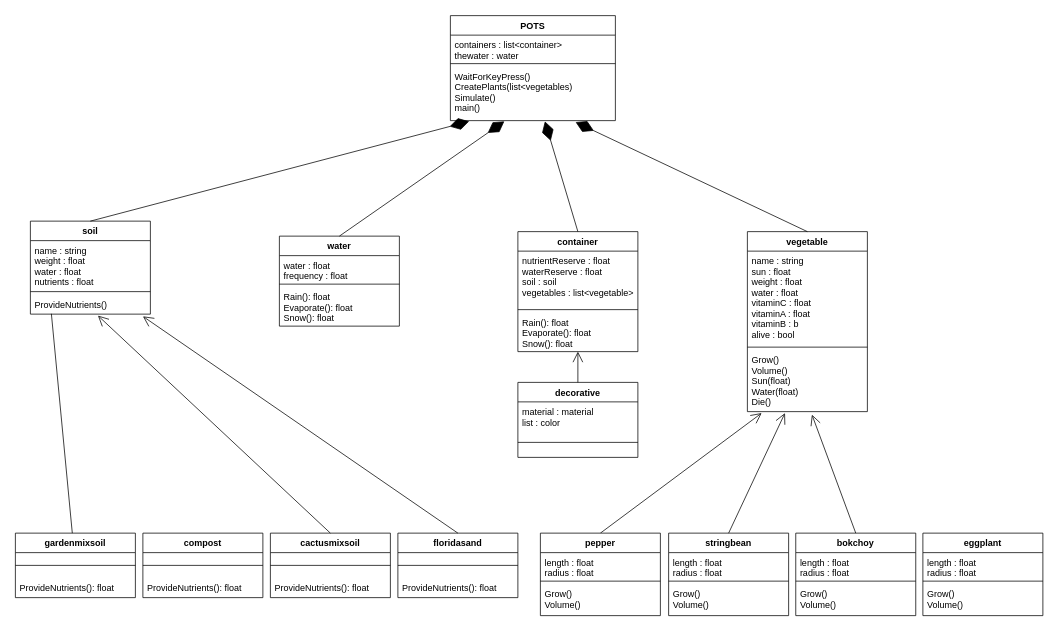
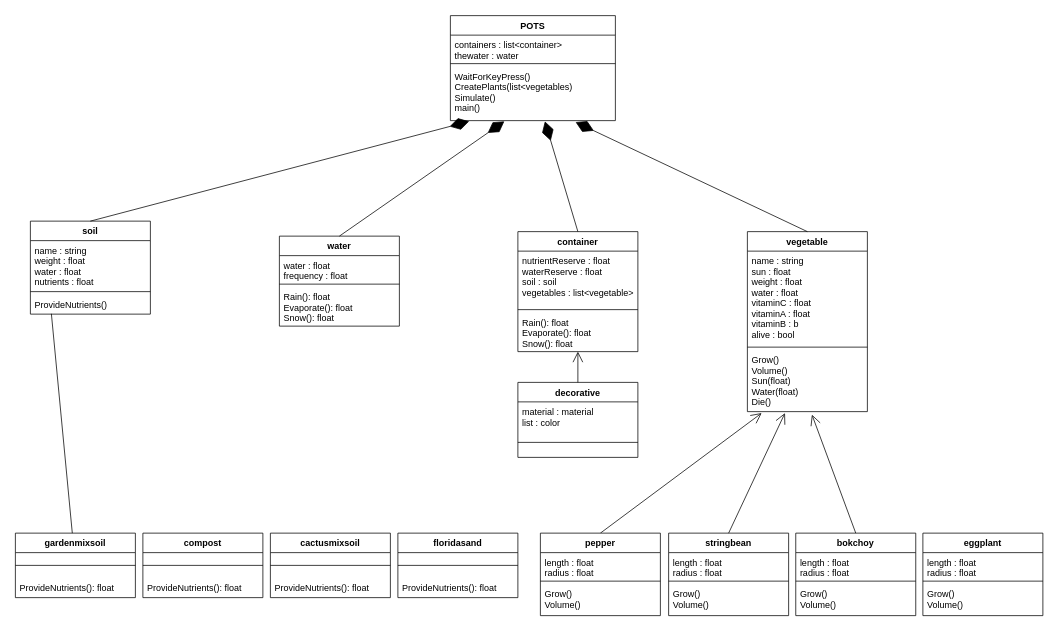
- <mxCell id="21" value="" style="endArrow=open;endFill=1;endSize=12;html=1;exitX=0.5;exitY=0;exitDx=0;exitDy=0;entryX=0.563;entryY=1.077;entryDx=0;entryDy=0;entryPerimeter=0;" edge="1" parent="1" source="18" target="5"><mxGeometry width="160" relative="1" as="geometry"><mxPoint x="250.1" y="437" as="sourcePoint" /><mxPoint x="230" y="330" as="targetPoint" /></mxGeometry></mxCell>
- <mxCell id="28" value="" style="endArrow=open;endFill=1;endSize=12;html=1;exitX=0.5;exitY=0;exitDx=0;exitDy=0;entryX=0.938;entryY=1.115;entryDx=0;entryDy=0;entryPerimeter=0;" edge="1" parent="1" source="25" target="5"><mxGeometry width="160" relative="1" as="geometry"><mxPoint x="530" y="577.5" as="sourcePoint" /><mxPoint x="329.96" y="342.998" as="targetPoint" /></mxGeometry></mxCell>
